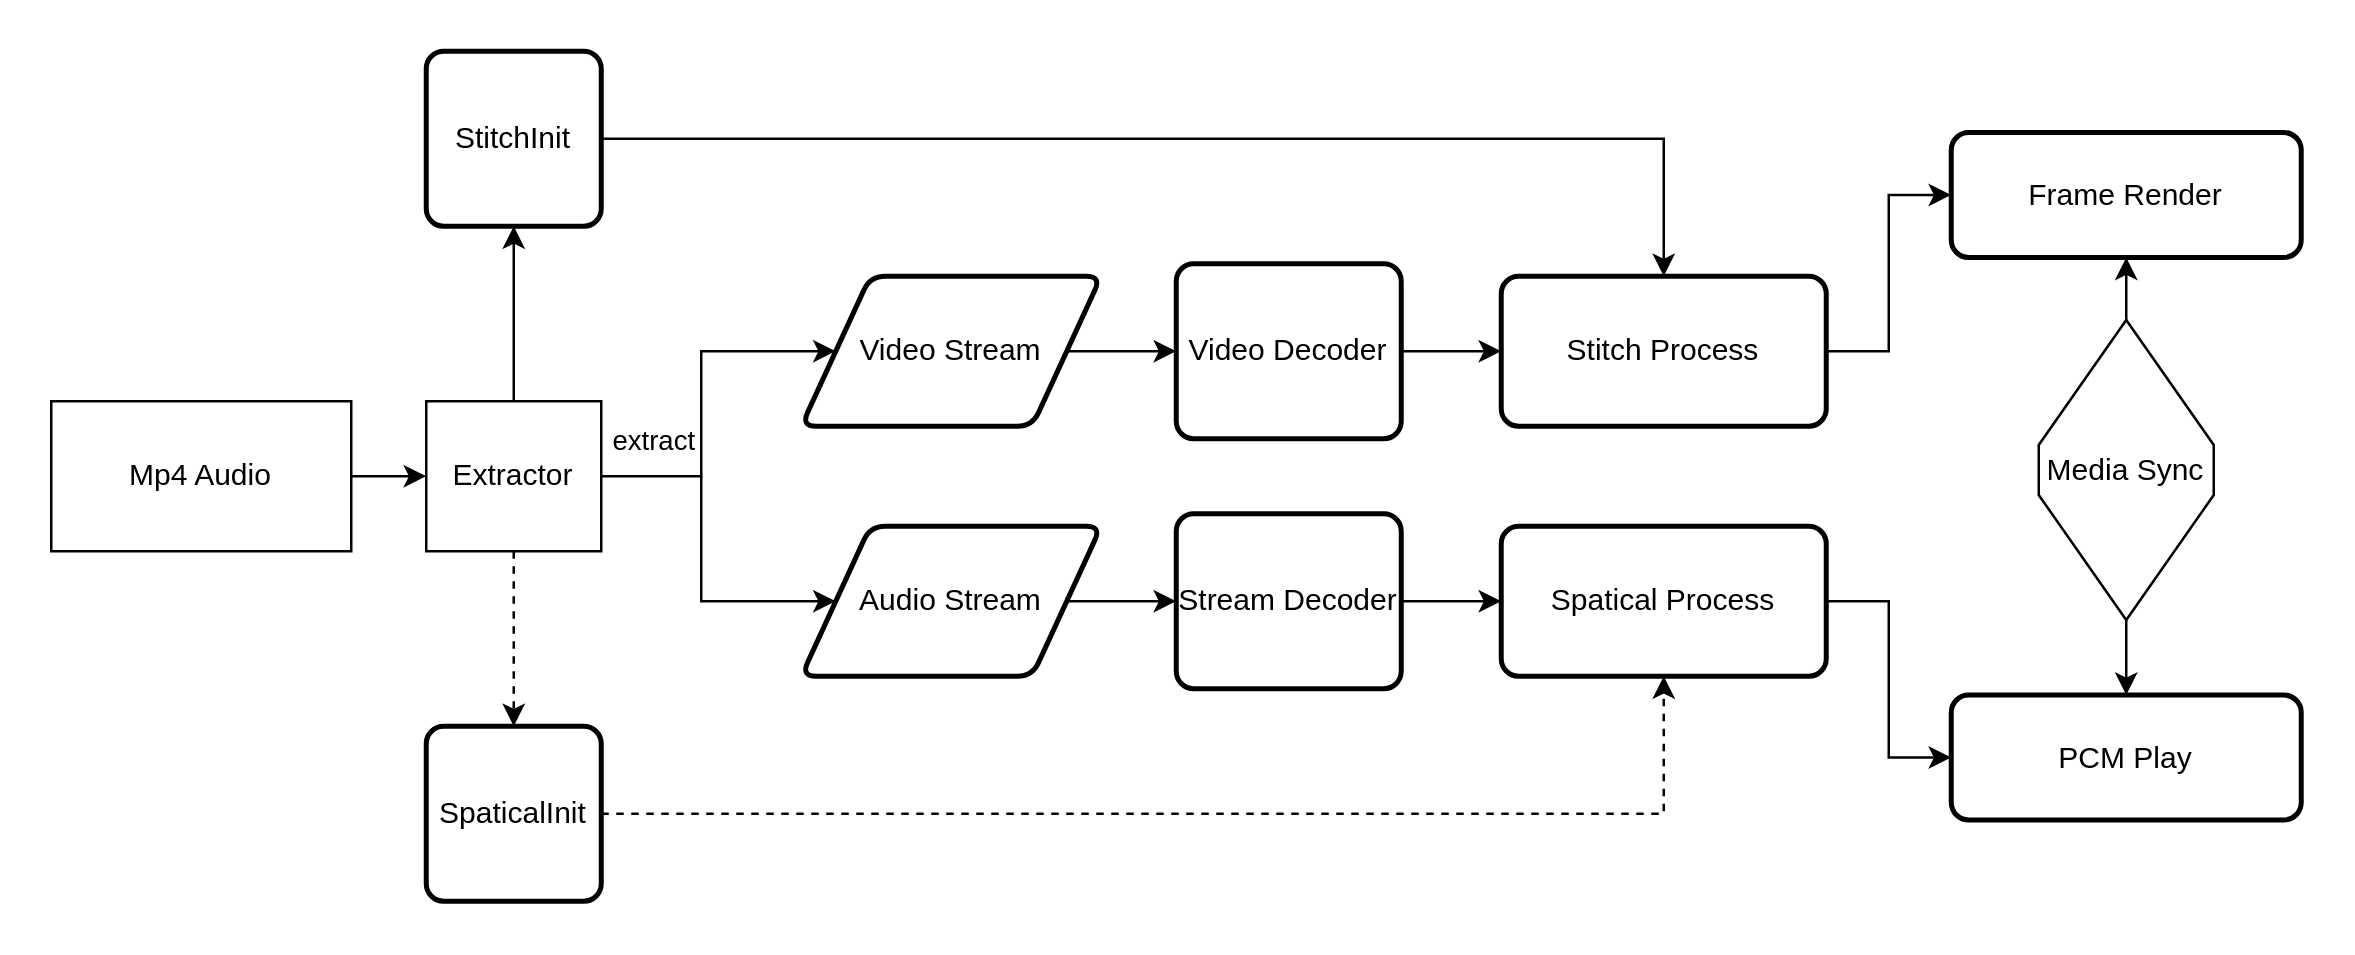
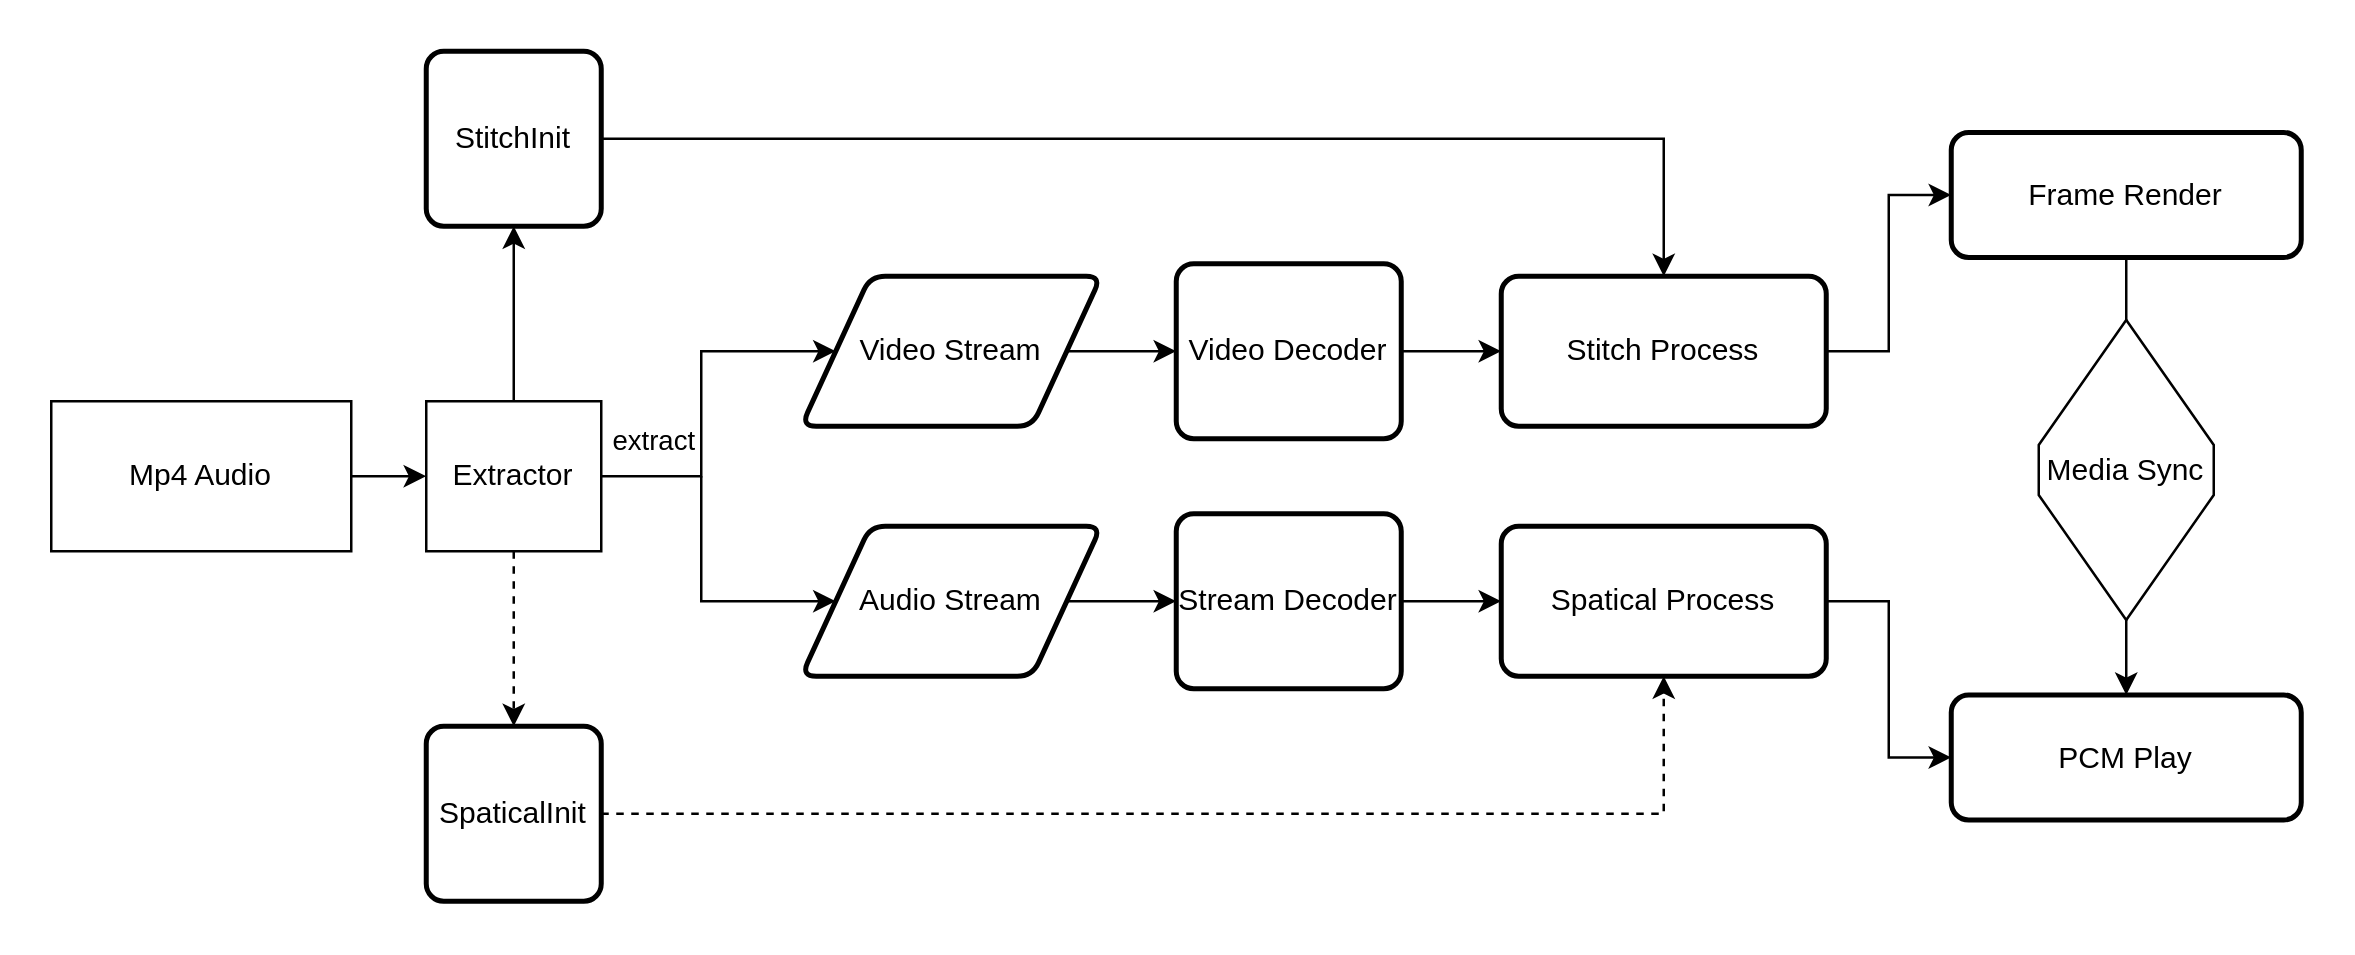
- <mxCell id="21" value="" style="edgeStyle=orthogonalEdgeStyle;rounded=0;orthogonalLoop=1;jettySize=auto;html=1;" edge="1" parent="1" source="23" target="19"><mxGeometry relative="1" as="geometry" /></mxCell>
+ <mxCell id="21" value="" style="edgeStyle=orthogonalEdgeStyle;rounded=0;orthogonalLoop=1;jettySize=auto;html=1;endArrow=none;" edge="1" parent="1" source="23" target="19"><mxGeometry relative="1" as="geometry" /></mxCell>
